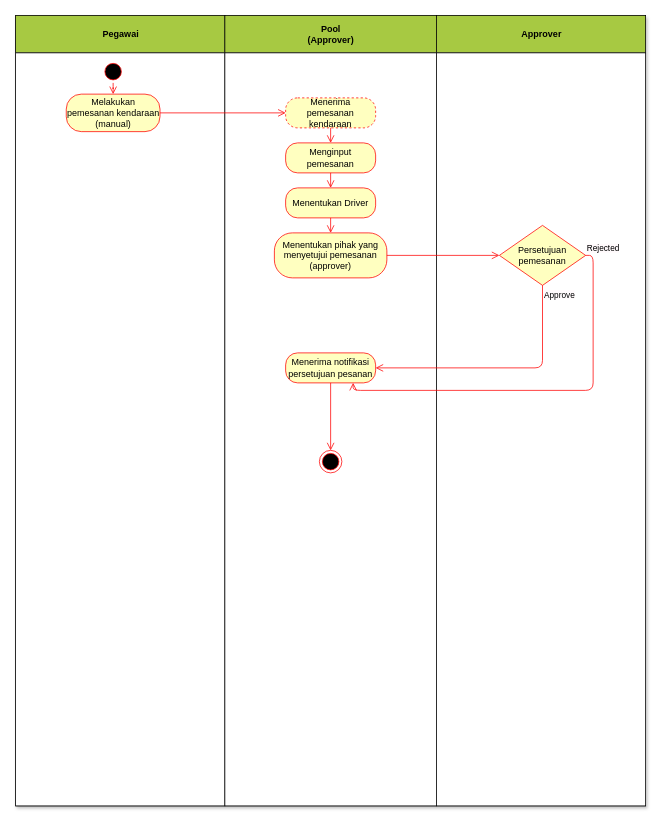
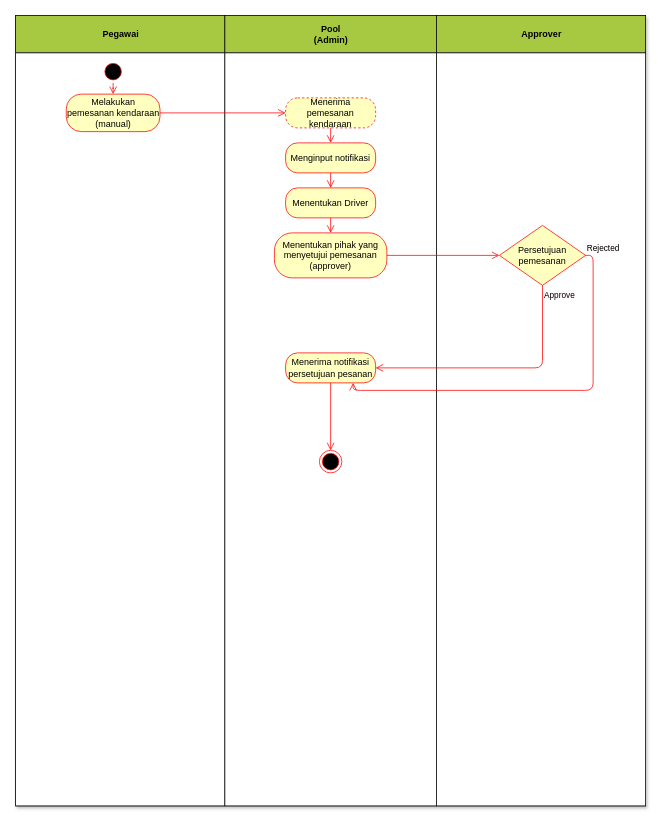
- <mxCell id="5" value="&lt;font color=&quot;#000000&quot;&gt;Pool&lt;br&gt;(Approver)&lt;/font&gt;" style="connectable=0;recursiveResize=0;strokeColor=inherit;fillColor=#A7C942;align=center;fontStyle=1;fontColor=#FFFFFF;html=1;" vertex="1" parent="3"><mxGeometry x="279" width="282" height="50" as="geometry"><mxRectangle width="282" height="50" as="alternateBounds" /></mxGeometry></mxCell>
+ <mxCell id="5" value="&lt;font color=&quot;#000000&quot;&gt;Pool&lt;br&gt;(Admin)&lt;/font&gt;" style="connectable=0;recursiveResize=0;strokeColor=inherit;fillColor=#A7C942;align=center;fontStyle=1;fontColor=#FFFFFF;html=1;" vertex="1" parent="3"><mxGeometry x="279" width="282" height="50" as="geometry"><mxRectangle width="282" height="50" as="alternateBounds" /></mxGeometry></mxCell>
- <mxCell id="17" value="Menginput pemesanan" style="rounded=1;whiteSpace=wrap;html=1;arcSize=40;fontColor=#000000;fillColor=#ffffc0;strokeColor=#ff0000;" vertex="1" parent="1"><mxGeometry x="380" y="190" width="120" height="40" as="geometry" /></mxCell>
+ <mxCell id="17" value="Menginput notifikasi" style="rounded=1;whiteSpace=wrap;html=1;arcSize=40;fontColor=#000000;fillColor=#ffffc0;strokeColor=#ff0000;" vertex="1" parent="1"><mxGeometry x="380" y="190" width="120" height="40" as="geometry" /></mxCell>
